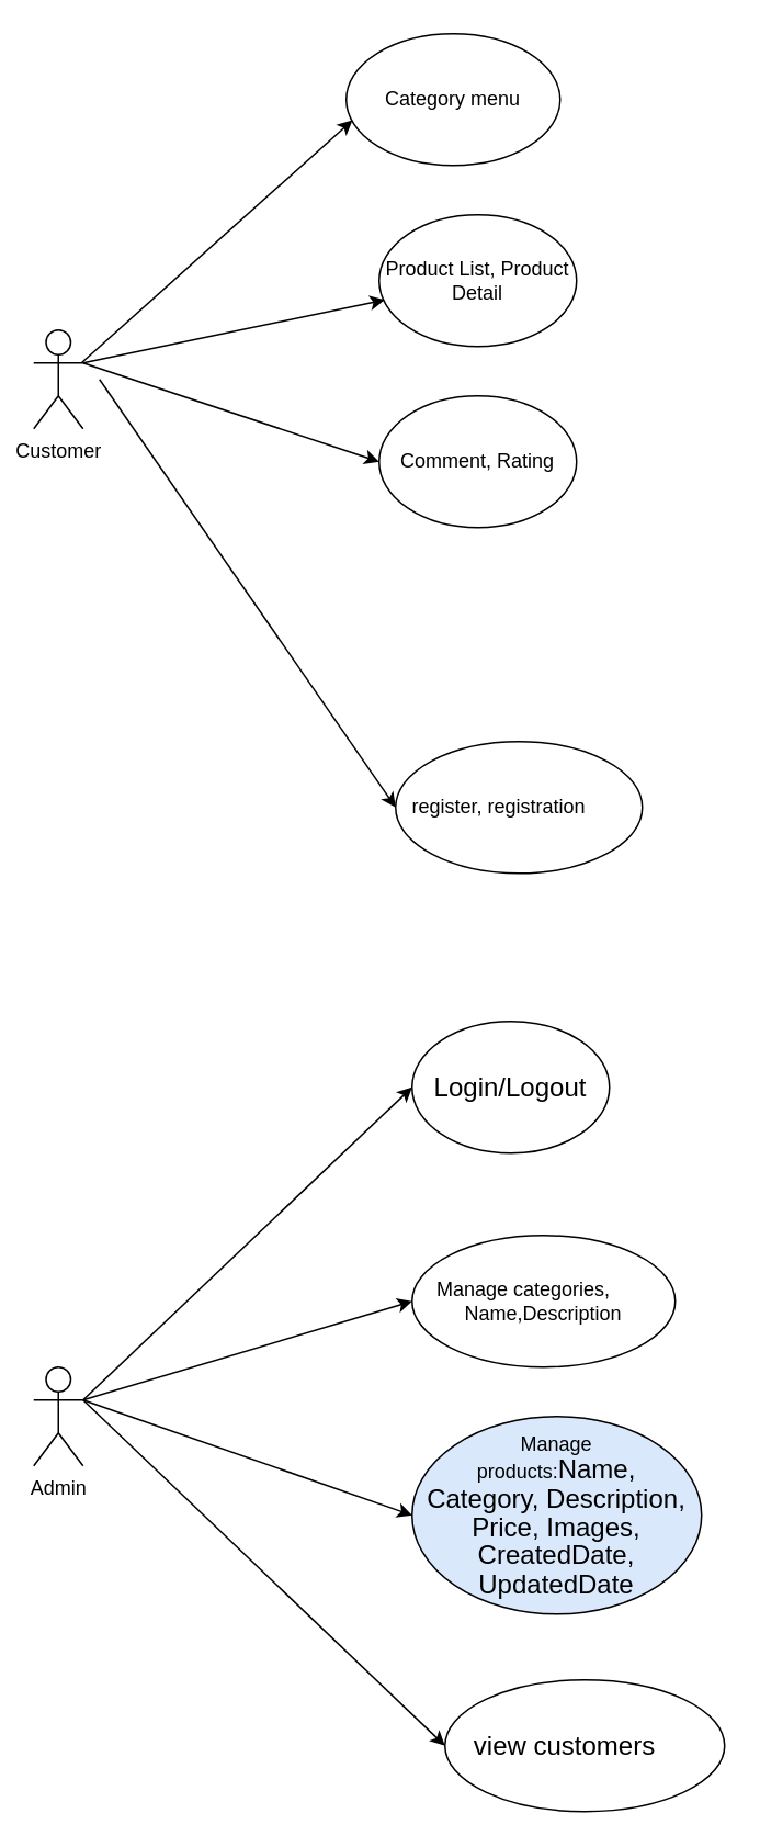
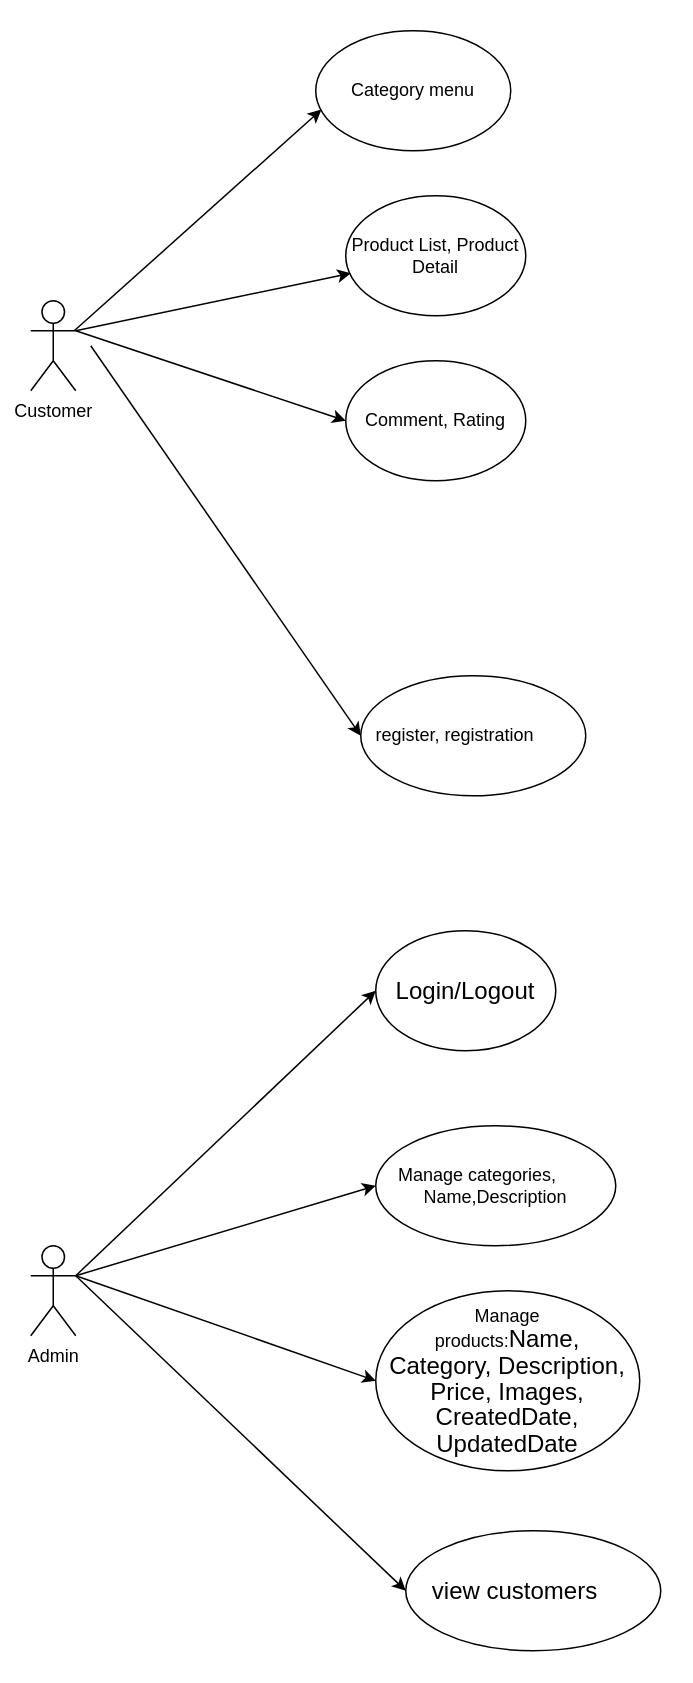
- <mxCell id="14" value="&lt;span&gt;Manage&lt;br&gt;products:&lt;/span&gt;&lt;span style=&quot;font-size:12.0pt;line-height:107%;&lt;br/&gt;font-family:&amp;quot;Calibri&amp;quot;,sans-serif;mso-ascii-theme-font:minor-latin;mso-fareast-font-family:&lt;br/&gt;Calibri;mso-fareast-theme-font:minor-latin;mso-hansi-theme-font:minor-latin;&lt;br/&gt;mso-bidi-font-family:&amp;quot;Times New Roman&amp;quot;;mso-bidi-theme-font:minor-bidi;&lt;br/&gt;mso-ansi-language:EN-US;mso-fareast-language:EN-US;mso-bidi-language:AR-SA&quot;&gt;Name,&lt;br/&gt;Category, Description, Price, Images, CreatedDate, UpdatedDate&lt;/span&gt;" style="ellipse;whiteSpace=wrap;html=1;fillColor=#dae8fc;" parent="1" vertex="1"><mxGeometry x="250" y="860" width="176" height="120" as="geometry" /></mxCell>
+ <mxCell id="14" value="&lt;span&gt;Manage&lt;br&gt;products:&lt;/span&gt;&lt;span style=&quot;font-size:12.0pt;line-height:107%;&lt;br/&gt;font-family:&amp;quot;Calibri&amp;quot;,sans-serif;mso-ascii-theme-font:minor-latin;mso-fareast-font-family:&lt;br/&gt;Calibri;mso-fareast-theme-font:minor-latin;mso-hansi-theme-font:minor-latin;&lt;br/&gt;mso-bidi-font-family:&amp;quot;Times New Roman&amp;quot;;mso-bidi-theme-font:minor-bidi;&lt;br/&gt;mso-ansi-language:EN-US;mso-fareast-language:EN-US;mso-bidi-language:AR-SA&quot;&gt;Name,&lt;br/&gt;Category, Description, Price, Images, CreatedDate, UpdatedDate&lt;/span&gt;" style="ellipse;whiteSpace=wrap;html=1;" parent="1" vertex="1"><mxGeometry x="250" y="860" width="176" height="120" as="geometry" /></mxCell>
